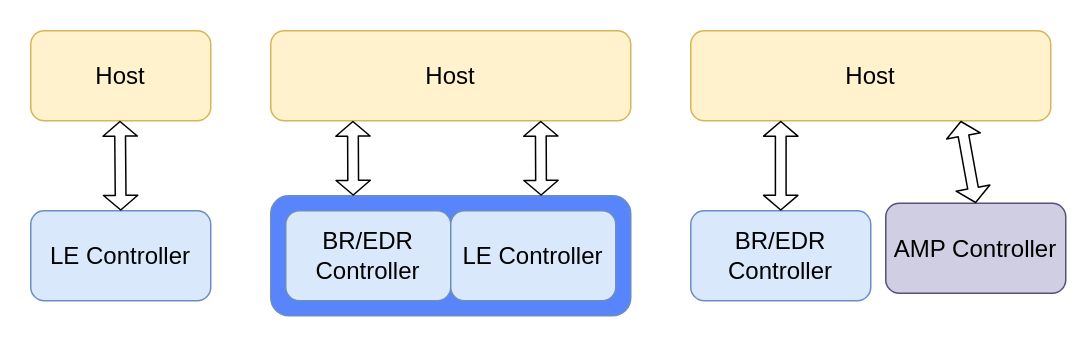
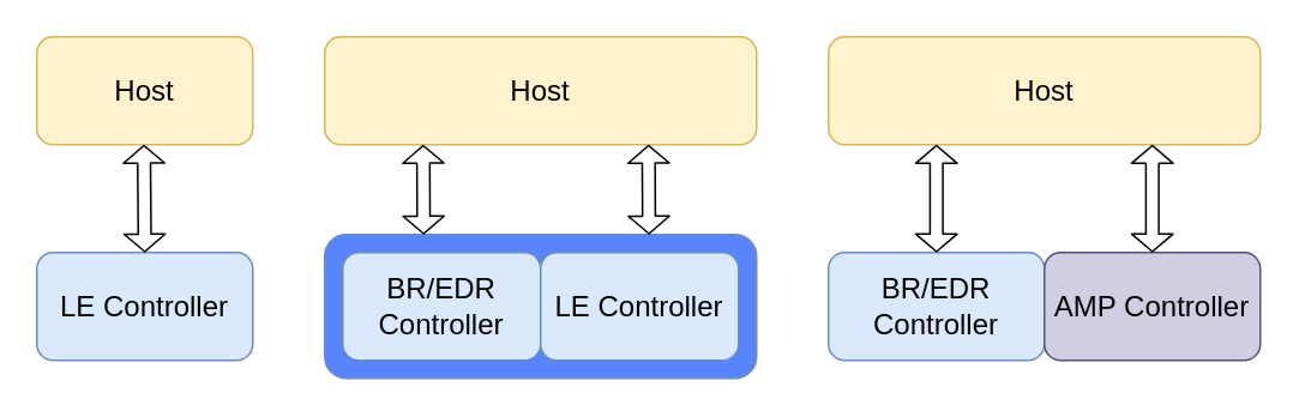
- <mxCell id="13" value="&lt;font style=&quot;font-size: 16px&quot;&gt;AMP Controller&lt;/font&gt;" style="rounded=1;whiteSpace=wrap;html=1;fillColor=#d0cee2;strokeColor=#56517e;" parent="1" vertex="1"><mxGeometry x="590" y="135" width="120" height="60" as="geometry" /></mxCell>
+ <mxCell id="13" value="&lt;font style=&quot;font-size: 16px&quot;&gt;AMP Controller&lt;/font&gt;" style="rounded=1;whiteSpace=wrap;html=1;fillColor=#d0cee2;strokeColor=#56517e;" parent="1" vertex="1"><mxGeometry x="580" y="140" width="120" height="60" as="geometry" /></mxCell>
